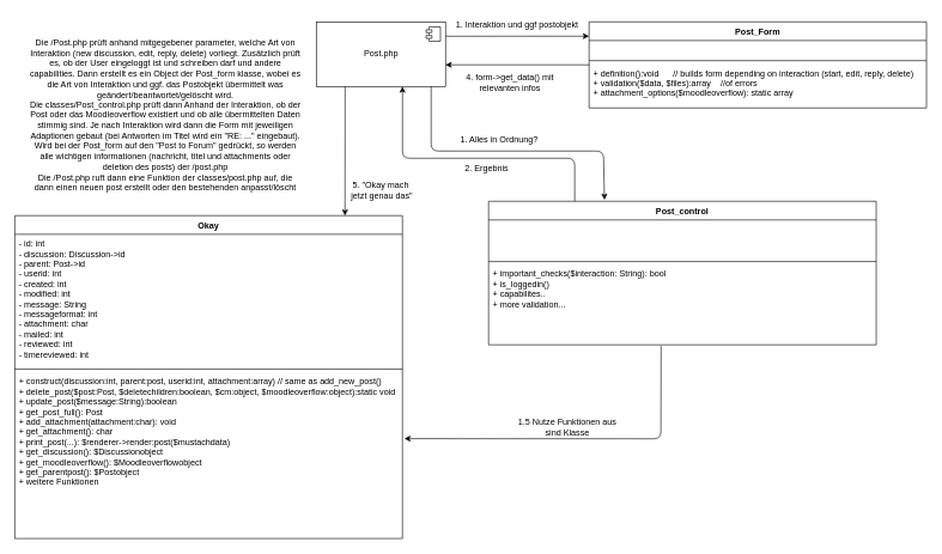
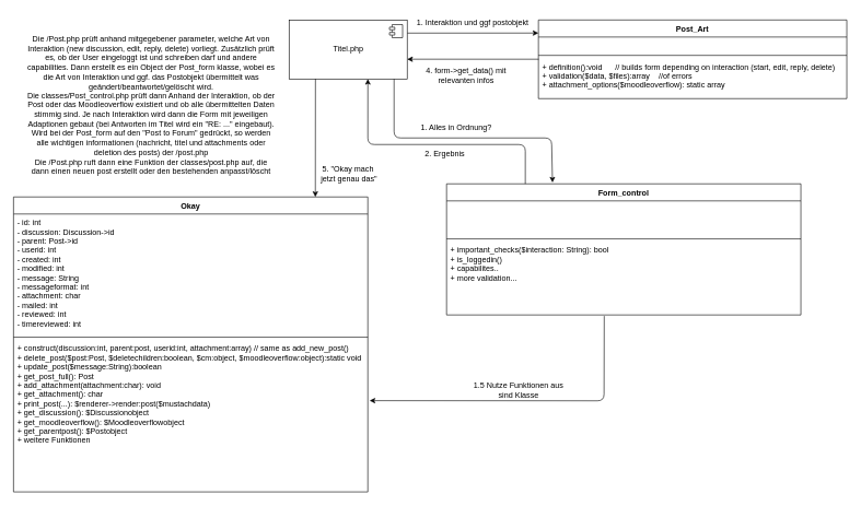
- <mxCell id="6" value="Post_Form" style="swimlane;fontStyle=1;align=center;verticalAlign=top;childLayout=stackLayout;horizontal=1;startSize=26;horizontalStack=0;resizeParent=1;resizeParentMax=0;resizeLast=0;collapsible=1;marginBottom=0;" parent="1" vertex="1"><mxGeometry x="820" y="30" width="470" height="120" as="geometry" /></mxCell>
+ <mxCell id="6" value="Post_Art" style="swimlane;fontStyle=1;align=center;verticalAlign=top;childLayout=stackLayout;horizontal=1;startSize=26;horizontalStack=0;resizeParent=1;resizeParentMax=0;resizeLast=0;collapsible=1;marginBottom=0;" parent="1" vertex="1"><mxGeometry x="820" y="30" width="470" height="120" as="geometry" /></mxCell>
- <mxCell id="11" value="Post.php&lt;br&gt;" style="html=1;dropTarget=0;" parent="1" vertex="1"><mxGeometry x="440" y="30" width="180" height="90" as="geometry" /></mxCell>
+ <mxCell id="11" value="Titel.php&lt;br&gt;" style="html=1;dropTarget=0;" parent="1" vertex="1"><mxGeometry x="440" y="30" width="180" height="90" as="geometry" /></mxCell>
- <mxCell id="19" value="Post_control" style="swimlane;fontStyle=1;align=center;verticalAlign=top;childLayout=stackLayout;horizontal=1;startSize=26;horizontalStack=0;resizeParent=1;resizeParentMax=0;resizeLast=0;collapsible=1;marginBottom=0;" vertex="1" parent="1"><mxGeometry x="680" y="280" width="540" height="200" as="geometry"><mxRectangle x="-140" y="-60" width="70" height="30" as="alternateBounds" /></mxGeometry></mxCell>
+ <mxCell id="19" value="Form_control" style="swimlane;fontStyle=1;align=center;verticalAlign=top;childLayout=stackLayout;horizontal=1;startSize=26;horizontalStack=0;resizeParent=1;resizeParentMax=0;resizeLast=0;collapsible=1;marginBottom=0;" vertex="1" parent="1"><mxGeometry x="680" y="280" width="540" height="200" as="geometry"><mxRectangle x="-140" y="-60" width="70" height="30" as="alternateBounds" /></mxGeometry></mxCell>
